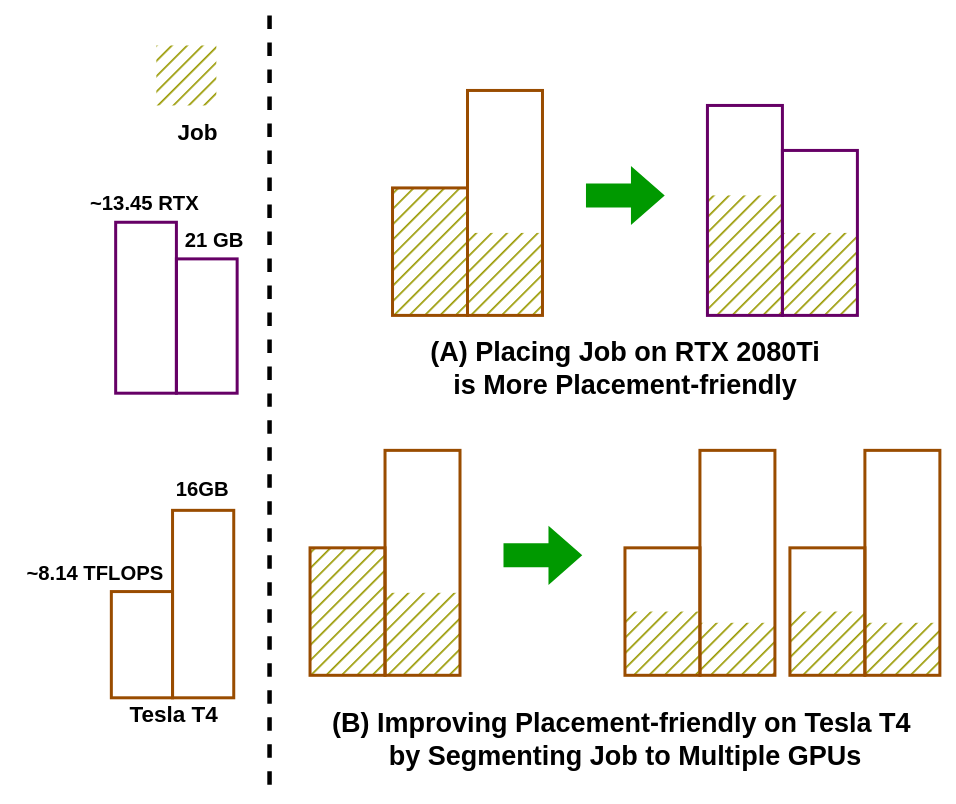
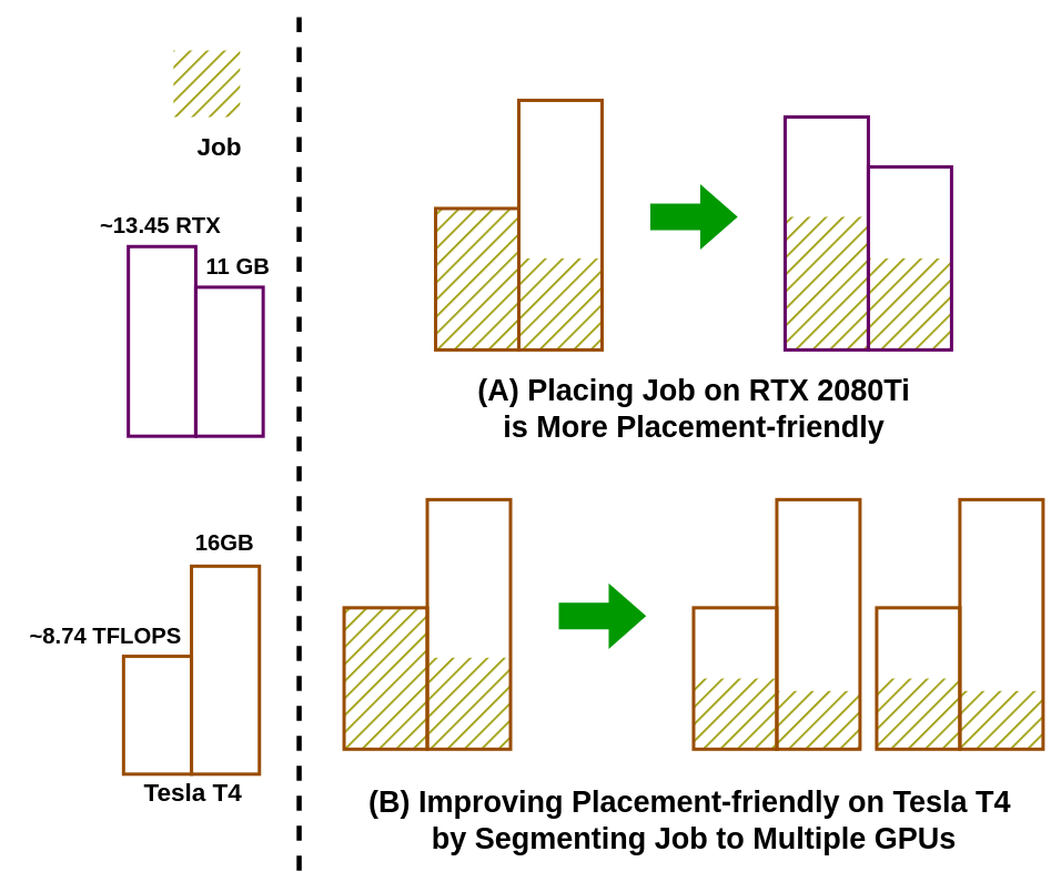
- <mxCell id="32" value="&lt;span style=&quot;font-weight: 700; font-size: 27px;&quot;&gt;21 GB&lt;/span&gt;" style="text;html=1;align=center;verticalAlign=middle;resizable=0;points=[];autosize=1;strokeColor=none;fillColor=none;fontSize=27;" parent="28" vertex="1"><mxGeometry x="147.773" y="54.636" width="100" height="50" as="geometry" /></mxCell>
+ <mxCell id="32" value="&lt;span style=&quot;font-weight: 700; font-size: 27px;&quot;&gt;11 GB&lt;/span&gt;" style="text;html=1;align=center;verticalAlign=middle;resizable=0;points=[];autosize=1;strokeColor=none;fillColor=none;fontSize=27;" parent="28" vertex="1"><mxGeometry x="147.773" y="54.636" width="100" height="50" as="geometry" /></mxCell>
- <mxCell id="39" value="&lt;span style=&quot;font-size: 27px;&quot;&gt;~8.14 TFLOPS&lt;/span&gt;" style="text;html=1;align=center;verticalAlign=middle;resizable=0;points=[];autosize=1;strokeColor=none;fillColor=none;fontSize=27;fontStyle=1" parent="1" vertex="1"><mxGeometry x="20.84" y="740.001" width="210" height="50" as="geometry" /></mxCell>
+ <mxCell id="39" value="&lt;span style=&quot;font-size: 27px;&quot;&gt;~8.74 TFLOPS&lt;/span&gt;" style="text;html=1;align=center;verticalAlign=middle;resizable=0;points=[];autosize=1;strokeColor=none;fillColor=none;fontSize=27;fontStyle=1" parent="1" vertex="1"><mxGeometry x="20.84" y="740.001" width="210" height="50" as="geometry" /></mxCell>
